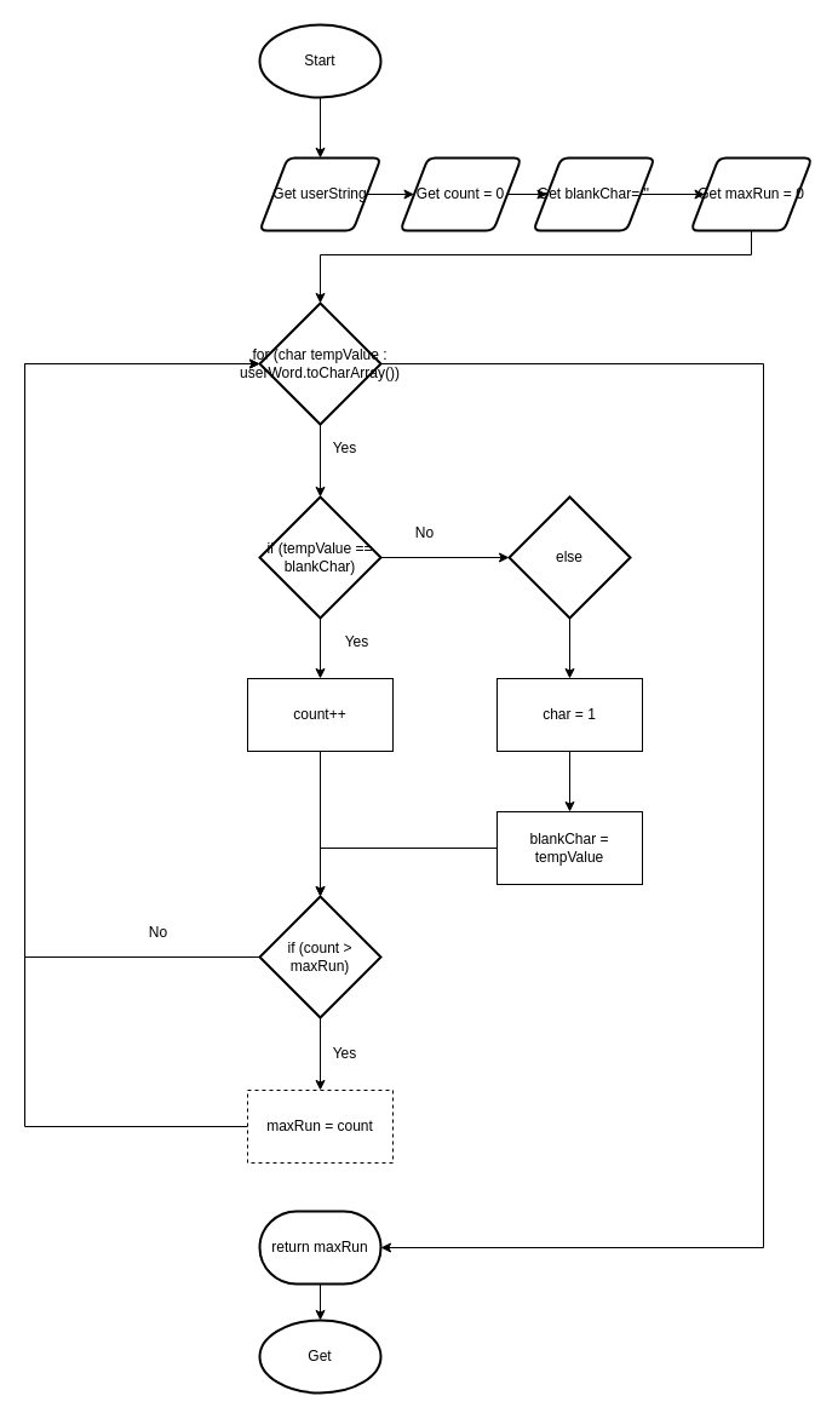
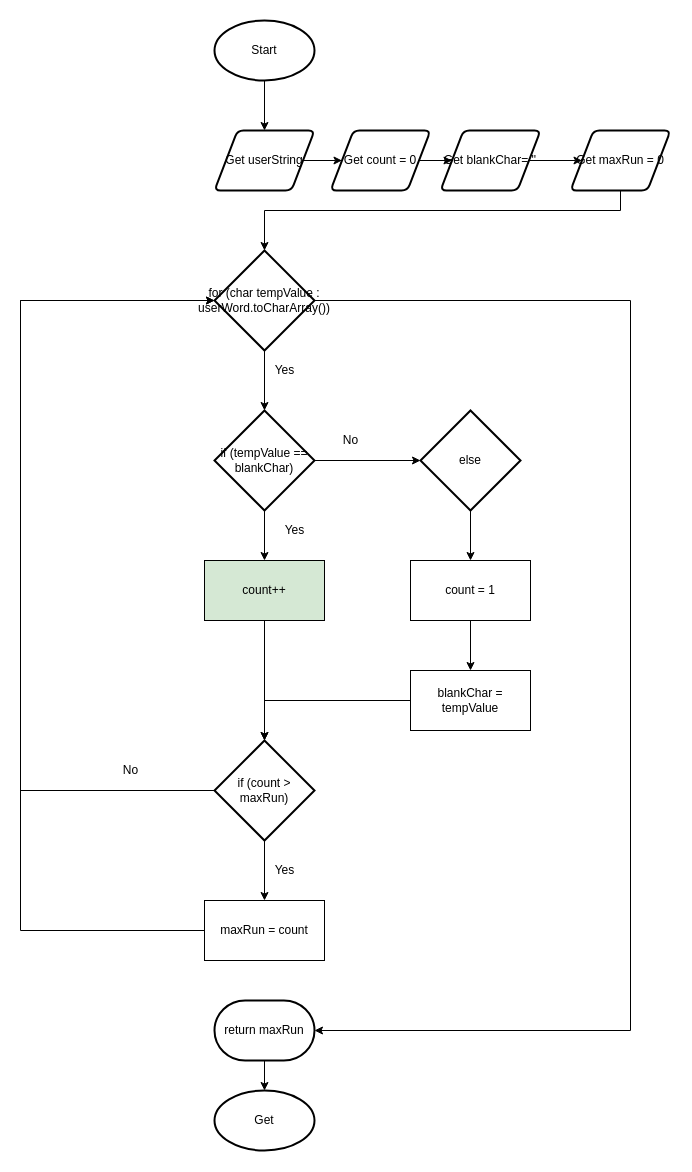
- <mxCell id="19" value="count++" style="rounded=0;whiteSpace=wrap;html=1;" vertex="1" parent="1"><mxGeometry x="204" y="560" width="120" height="60" as="geometry" /></mxCell>
+ <mxCell id="19" value="count++" style="rounded=0;whiteSpace=wrap;html=1;fillColor=#d5e8d4;" vertex="1" parent="1"><mxGeometry x="204" y="560" width="120" height="60" as="geometry" /></mxCell>
- <mxCell id="23" value="char = 1" style="rounded=0;whiteSpace=wrap;html=1;" vertex="1" parent="1"><mxGeometry x="410" y="560" width="120" height="60" as="geometry" /></mxCell>
+ <mxCell id="23" value="count = 1" style="rounded=0;whiteSpace=wrap;html=1;" vertex="1" parent="1"><mxGeometry x="410" y="560" width="120" height="60" as="geometry" /></mxCell>
- <mxCell id="30" value="maxRun = count" style="rounded=0;whiteSpace=wrap;html=1;dashed=1;" vertex="1" parent="1"><mxGeometry x="204" y="900" width="120" height="60" as="geometry" /></mxCell>
+ <mxCell id="30" value="maxRun = count" style="rounded=0;whiteSpace=wrap;html=1;" vertex="1" parent="1"><mxGeometry x="204" y="900" width="120" height="60" as="geometry" /></mxCell>
